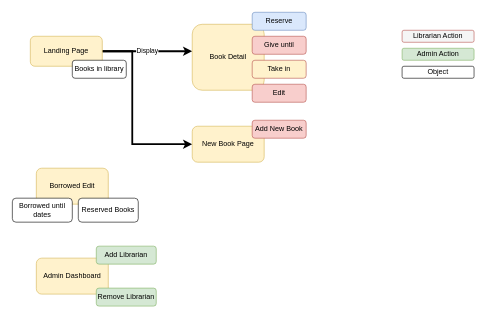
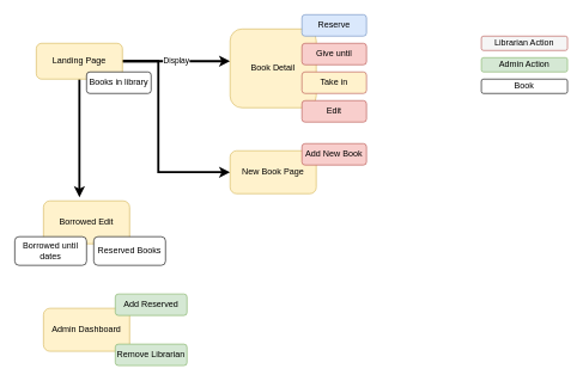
- <mxCell id="22" value="Object" style="rounded=1;whiteSpace=wrap;html=1;" vertex="1" parent="1"><mxGeometry x="670" y="110" width="120" height="20" as="geometry" /></mxCell>
+ <mxCell id="22" value="Book" style="rounded=1;whiteSpace=wrap;html=1;" vertex="1" parent="1"><mxGeometry x="670" y="110" width="120" height="20" as="geometry" /></mxCell>
+ <mxCell id="3" style="edgeStyle=orthogonalEdgeStyle;rounded=0;orthogonalLoop=1;jettySize=auto;html=1;strokeWidth=3;entryX=0.417;entryY=-0.083;entryDx=0;entryDy=0;entryPerimeter=0;" edge="1" parent="1" source="5" target="12"><mxGeometry relative="1" as="geometry"><mxPoint x="110" y="210" as="targetPoint" /><Array as="points" /></mxGeometry></mxCell>
- <mxCell id="20" value="Add Librarian" style="rounded=1;whiteSpace=wrap;html=1;fillColor=#d5e8d4;strokeColor=#82b366;" vertex="1" parent="1"><mxGeometry x="160" y="410" width="100" height="30" as="geometry" /></mxCell>
+ <mxCell id="20" value="Add Reserved" style="rounded=1;whiteSpace=wrap;html=1;fillColor=#d5e8d4;strokeColor=#82b366;" vertex="1" parent="1"><mxGeometry x="160" y="410" width="100" height="30" as="geometry" /></mxCell>
